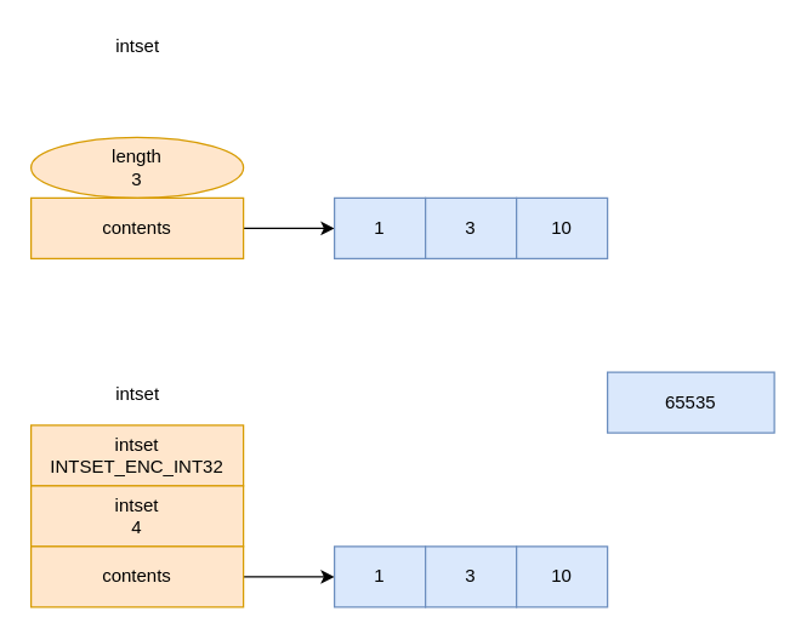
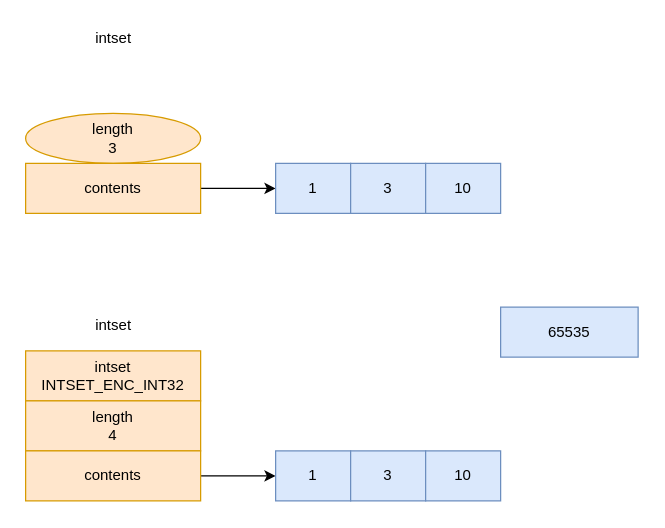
- <mxCell id="6" value="intset&lt;br&gt;4" style="rounded=0;whiteSpace=wrap;html=1;fillColor=#ffe6cc;strokeColor=#d79b00;" parent="1" vertex="1"><mxGeometry x="20" y="320" width="140" height="40" as="geometry" /></mxCell>
+ <mxCell id="6" value="length&lt;br&gt;4" style="rounded=0;whiteSpace=wrap;html=1;fillColor=#ffe6cc;strokeColor=#d79b00;" parent="1" vertex="1"><mxGeometry x="20" y="320" width="140" height="40" as="geometry" /></mxCell>
